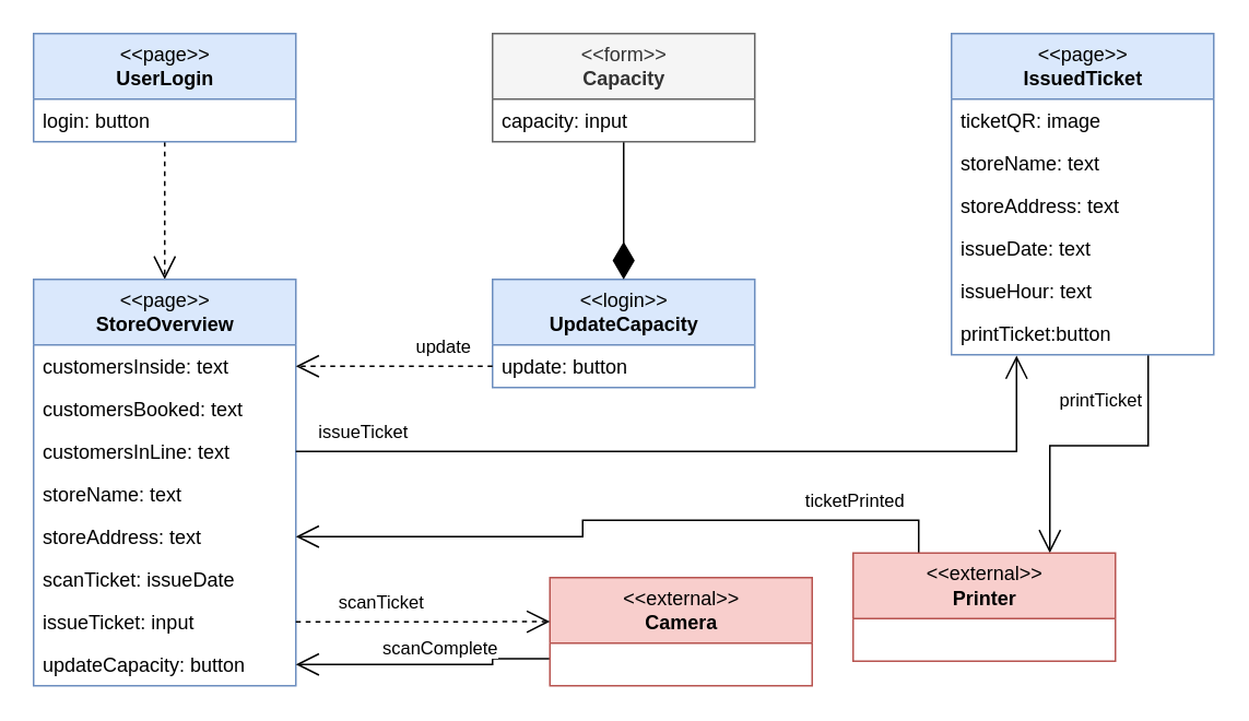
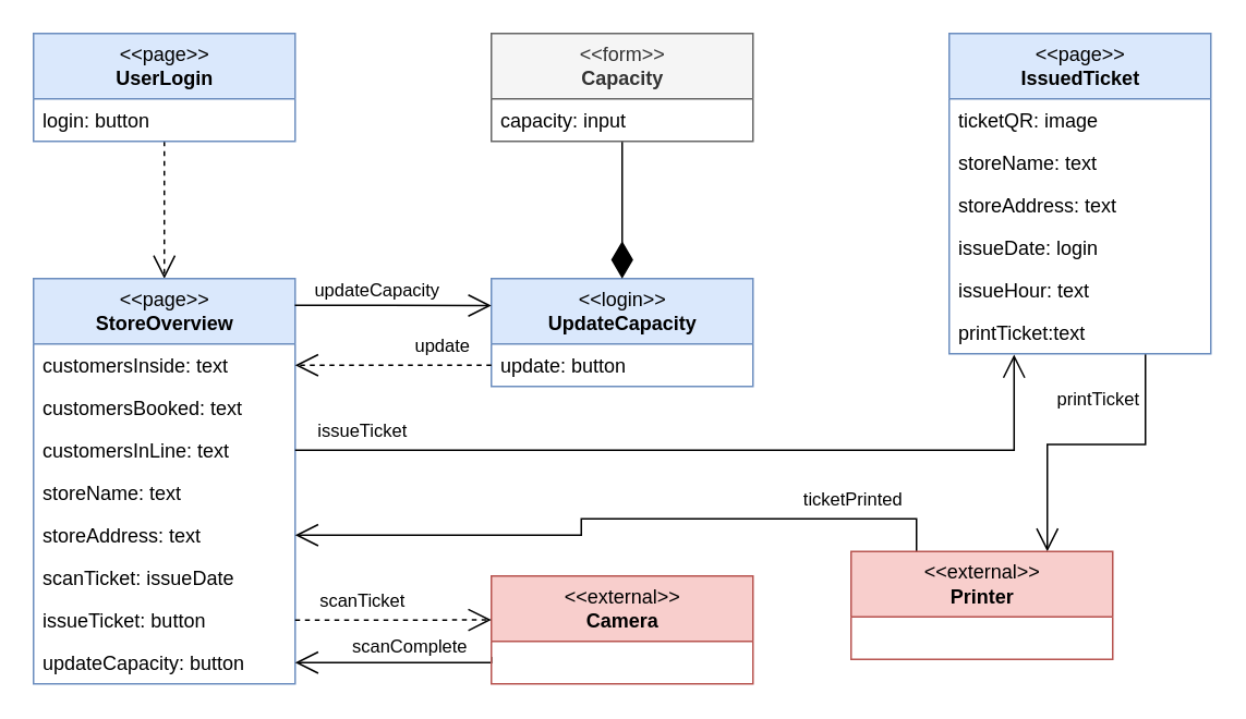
- <mxCell id="29" value="issueDate: text" style="text;strokeColor=none;fillColor=none;align=left;verticalAlign=top;spacingLeft=4;spacingRight=4;overflow=hidden;rotatable=0;points=[[0,0.5],[1,0.5]];portConstraint=eastwest;" parent="25" vertex="1"><mxGeometry y="118" width="160" height="26" as="geometry" /></mxCell>
+ <mxCell id="29" value="issueDate: login" style="text;strokeColor=none;fillColor=none;align=left;verticalAlign=top;spacingLeft=4;spacingRight=4;overflow=hidden;rotatable=0;points=[[0,0.5],[1,0.5]];portConstraint=eastwest;" parent="25" vertex="1"><mxGeometry y="118" width="160" height="26" as="geometry" /></mxCell>
+ <mxCell id="35" style="edgeStyle=orthogonalEdgeStyle;rounded=0;orthogonalLoop=1;jettySize=auto;html=1;entryX=0;entryY=0.25;entryDx=0;entryDy=0;endArrow=open;endFill=0;endSize=12;exitX=0.999;exitY=0.066;exitDx=0;exitDy=0;exitPerimeter=0;" parent="1" source="5" target="18" edge="1"><mxGeometry relative="1" as="geometry"><mxPoint x="180" y="187" as="sourcePoint" /></mxGeometry></mxCell>
+ <mxCell id="36" value="updateCapacity" style="edgeLabel;html=1;align=center;verticalAlign=middle;resizable=0;points=[];" parent="35" vertex="1" connectable="0"><mxGeometry x="-0.55" y="3" relative="1" as="geometry"><mxPoint x="23.1" y="-6.39" as="offset" /></mxGeometry></mxCell>
- <mxCell id="31" value="printTicket:button" style="text;strokeColor=none;fillColor=none;align=left;verticalAlign=top;spacingLeft=4;spacingRight=4;overflow=hidden;rotatable=0;points=[[0,0.5],[1,0.5]];portConstraint=eastwest;" parent="25" vertex="1"><mxGeometry y="170" width="160" height="26" as="geometry" /></mxCell>
+ <mxCell id="31" value="printTicket:text" style="text;strokeColor=none;fillColor=none;align=left;verticalAlign=top;spacingLeft=4;spacingRight=4;overflow=hidden;rotatable=0;points=[[0,0.5],[1,0.5]];portConstraint=eastwest;" parent="25" vertex="1"><mxGeometry y="170" width="160" height="26" as="geometry" /></mxCell>
- <mxCell id="12" value="issueTicket: input" style="text;strokeColor=none;fillColor=none;align=left;verticalAlign=top;spacingLeft=4;spacingRight=4;overflow=hidden;rotatable=0;points=[[0,0.5],[1,0.5]];portConstraint=eastwest;" parent="5" vertex="1"><mxGeometry y="196" width="160" height="26" as="geometry" /></mxCell>
+ <mxCell id="12" value="issueTicket: button" style="text;strokeColor=none;fillColor=none;align=left;verticalAlign=top;spacingLeft=4;spacingRight=4;overflow=hidden;rotatable=0;points=[[0,0.5],[1,0.5]];portConstraint=eastwest;" parent="5" vertex="1"><mxGeometry y="196" width="160" height="26" as="geometry" /></mxCell>
- <mxCell id="17" value="&amp;lt;&amp;lt;external&amp;gt;&amp;gt;&lt;br&gt;&lt;b&gt;Camera&lt;/b&gt;" style="swimlane;fontStyle=0;childLayout=stackLayout;horizontal=1;startSize=40;fillColor=#f8cecc;horizontalStack=0;resizeParent=1;resizeParentMax=0;resizeLast=0;collapsible=1;marginBottom=0;html=1;spacingBottom=0;strokeColor=#b85450;" parent="1" vertex="1"><mxGeometry x="335" y="352" width="160" height="66" as="geometry" /></mxCell>
+ <mxCell id="17" value="&amp;lt;&amp;lt;external&amp;gt;&amp;gt;&lt;br&gt;&lt;b&gt;Camera&lt;/b&gt;" style="swimlane;fontStyle=0;childLayout=stackLayout;horizontal=1;startSize=40;fillColor=#f8cecc;horizontalStack=0;resizeParent=1;resizeParentMax=0;resizeLast=0;collapsible=1;marginBottom=0;html=1;spacingBottom=0;strokeColor=#b85450;" parent="1" vertex="1"><mxGeometry x="300" y="352" width="160" height="66" as="geometry" /></mxCell>
